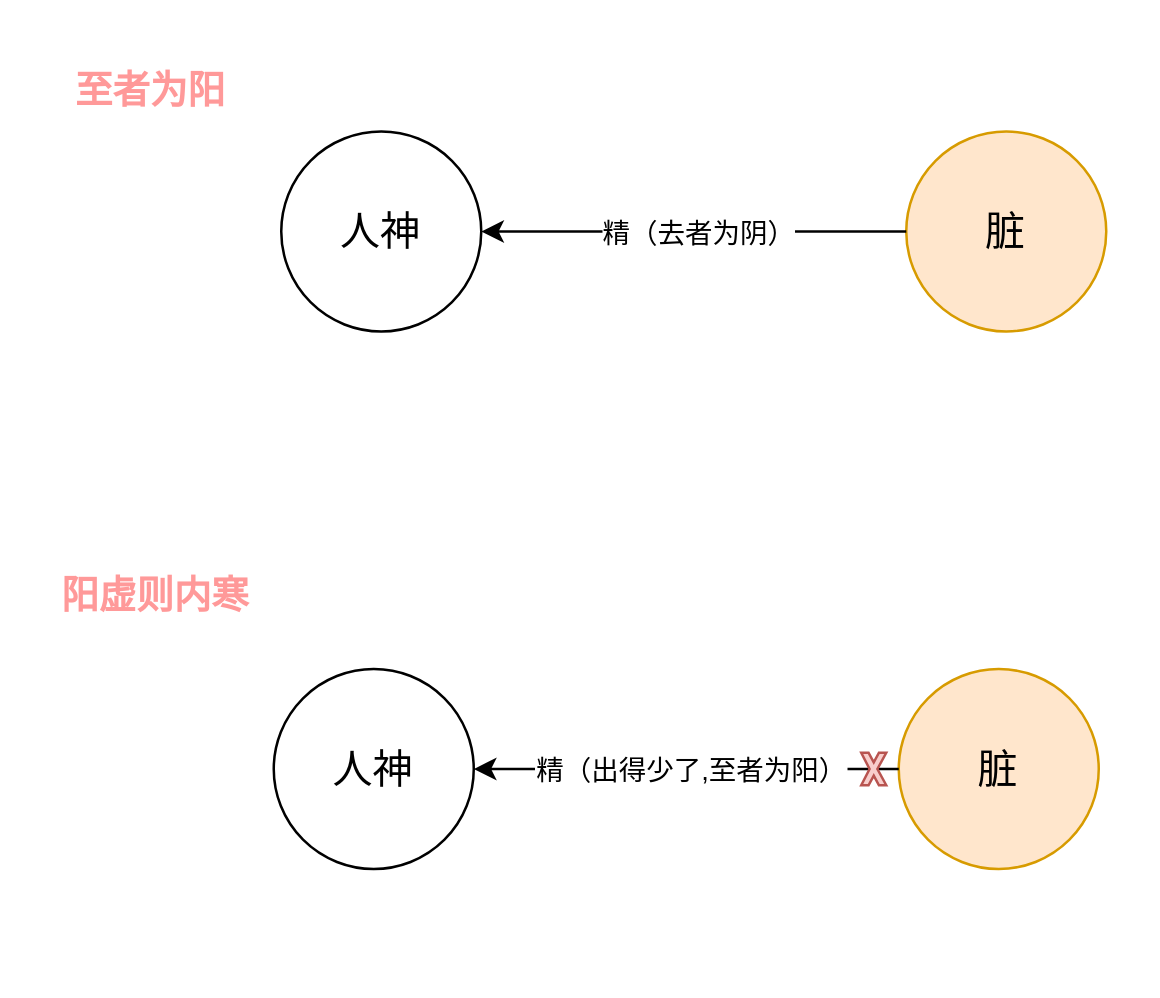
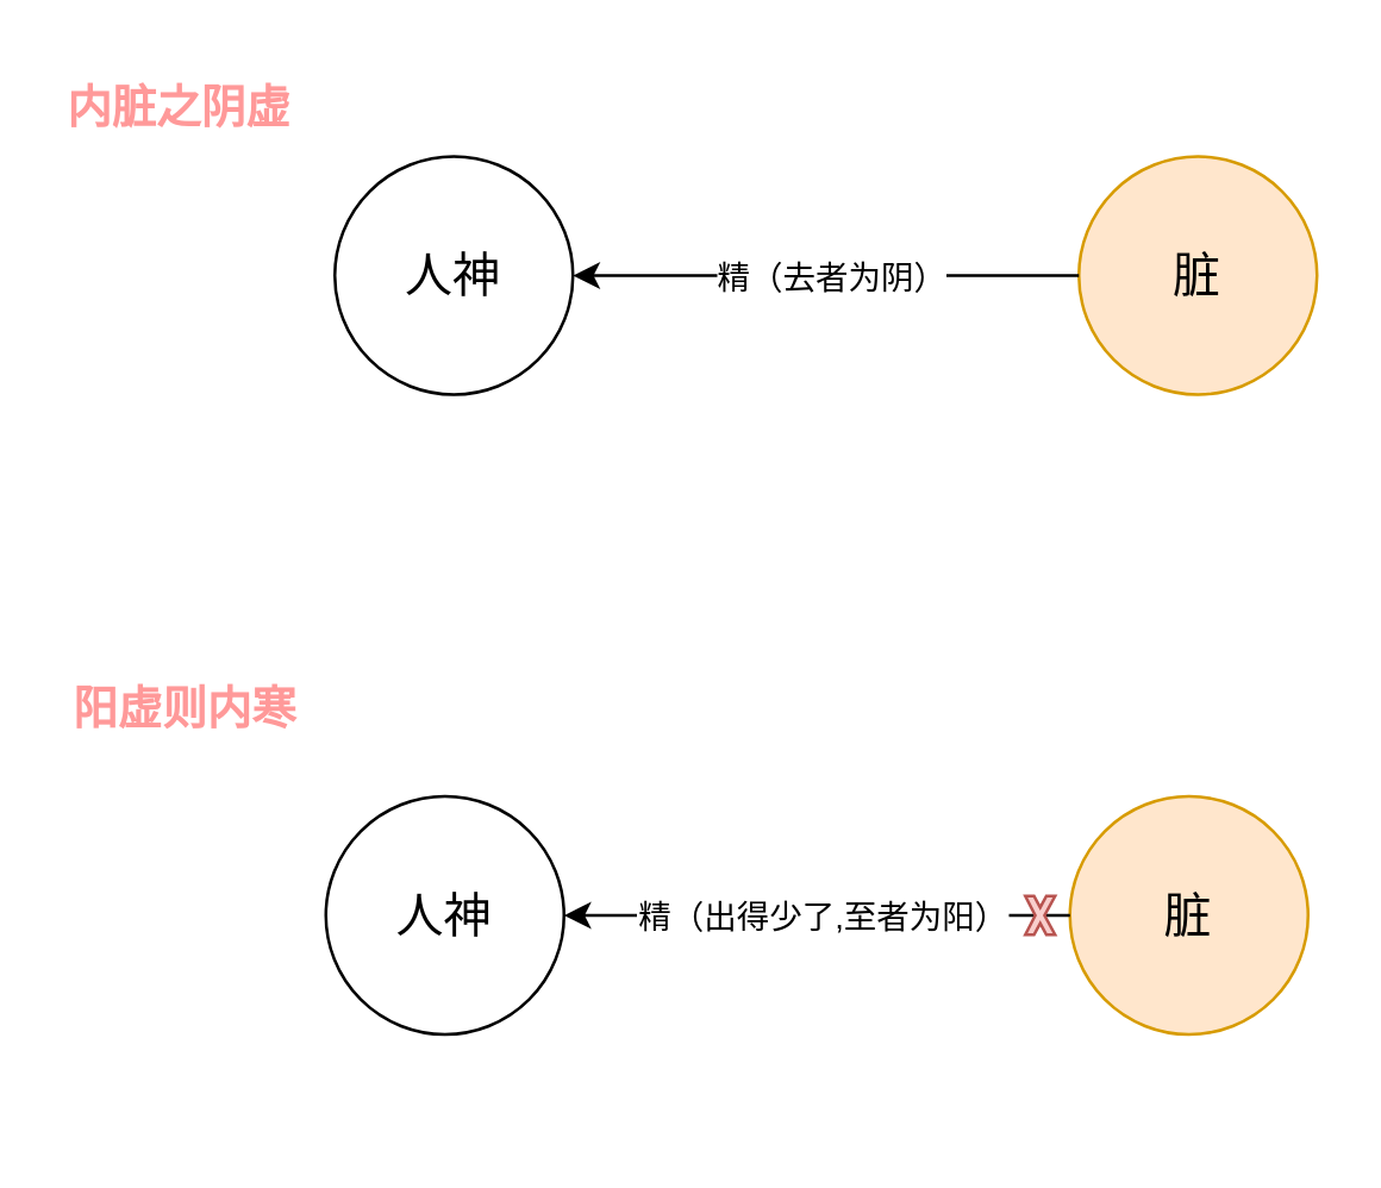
- <mxCell id="2" value="至者为阳" style="text;html=1;align=center;verticalAlign=middle;whiteSpace=wrap;rounded=0;fontSize=15;fontStyle=1;fontColor=#FF9999;" vertex="1" parent="1"><mxGeometry x="20" y="20" width="80" height="30" as="geometry" /></mxCell>
+ <mxCell id="2" value="内脏之阴虚" style="text;html=1;align=center;verticalAlign=middle;whiteSpace=wrap;rounded=0;fontSize=15;fontStyle=1;fontColor=#FF9999;" vertex="1" parent="1"><mxGeometry x="20" y="20" width="80" height="30" as="geometry" /></mxCell>
